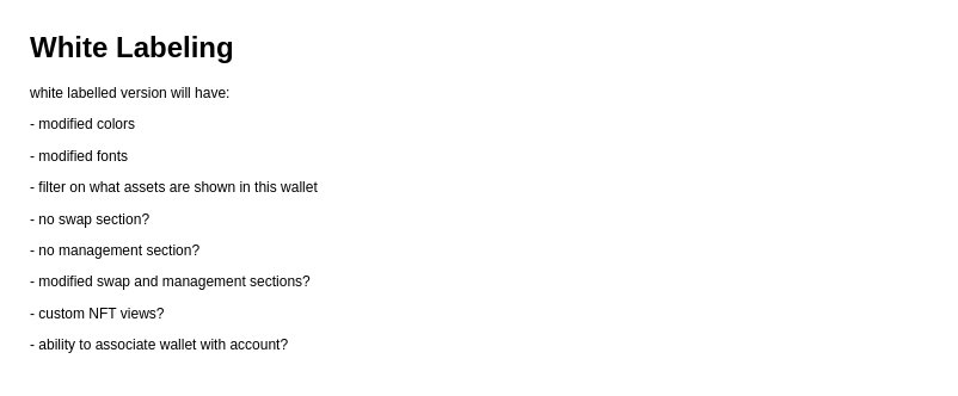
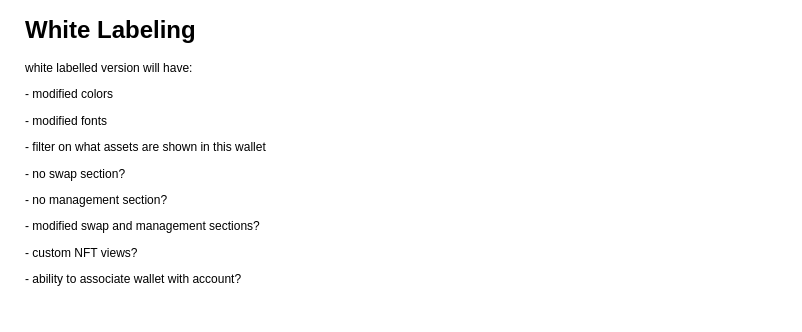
- <mxCell id="2" value="&lt;h1&gt;White Labeling&lt;/h1&gt;&lt;p&gt;white labelled version will have:&lt;/p&gt;&lt;p&gt;- modified colors&lt;/p&gt;&lt;p&gt;- modified fonts&lt;/p&gt;&lt;p&gt;- filter on what assets are shown in this wallet&lt;/p&gt;&lt;p&gt;- no swap section?&lt;/p&gt;&lt;p&gt;- no management section?&lt;/p&gt;&lt;p&gt;- modified swap and management sections?&lt;/p&gt;&lt;p&gt;- custom NFT views?&lt;/p&gt;&lt;p&gt;- ability to associate wallet with account?&lt;/p&gt;" style="text;html=1;strokeColor=none;fillColor=none;spacing=5;spacingTop=-20;whiteSpace=wrap;overflow=hidden;rounded=0;" vertex="1" parent="1"><mxGeometry x="20" y="20" width="760" height="290" as="geometry" /></mxCell>
+ <mxCell id="2" value="&lt;h1&gt;White Labeling&lt;/h1&gt;&lt;p&gt;white labelled version will have:&lt;/p&gt;&lt;p&gt;- modified colors&lt;/p&gt;&lt;p&gt;- modified fonts&lt;/p&gt;&lt;p&gt;- filter on what assets are shown in this wallet&lt;/p&gt;&lt;p&gt;- no swap section?&lt;/p&gt;&lt;p&gt;- no management section?&lt;/p&gt;&lt;p&gt;- modified swap and management sections?&lt;/p&gt;&lt;p&gt;- custom NFT views?&lt;/p&gt;&lt;p&gt;- ability to associate wallet with account?&lt;/p&gt;" style="text;html=1;strokeColor=none;fillColor=none;spacing=5;spacingTop=-20;whiteSpace=wrap;overflow=hidden;rounded=0;" vertex="1" parent="1"><mxGeometry x="20" y="10" width="760" height="290" as="geometry" /></mxCell>
